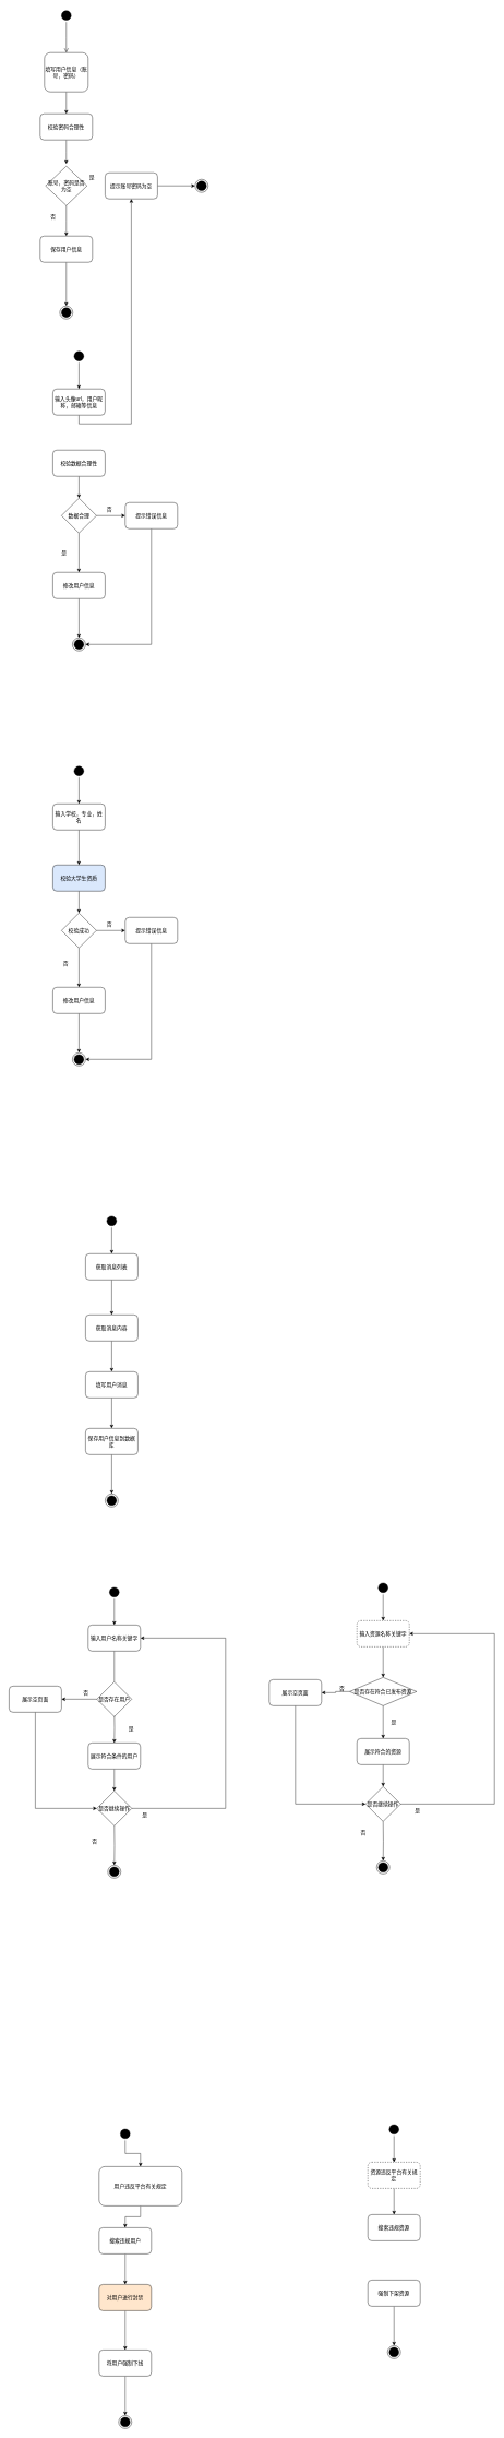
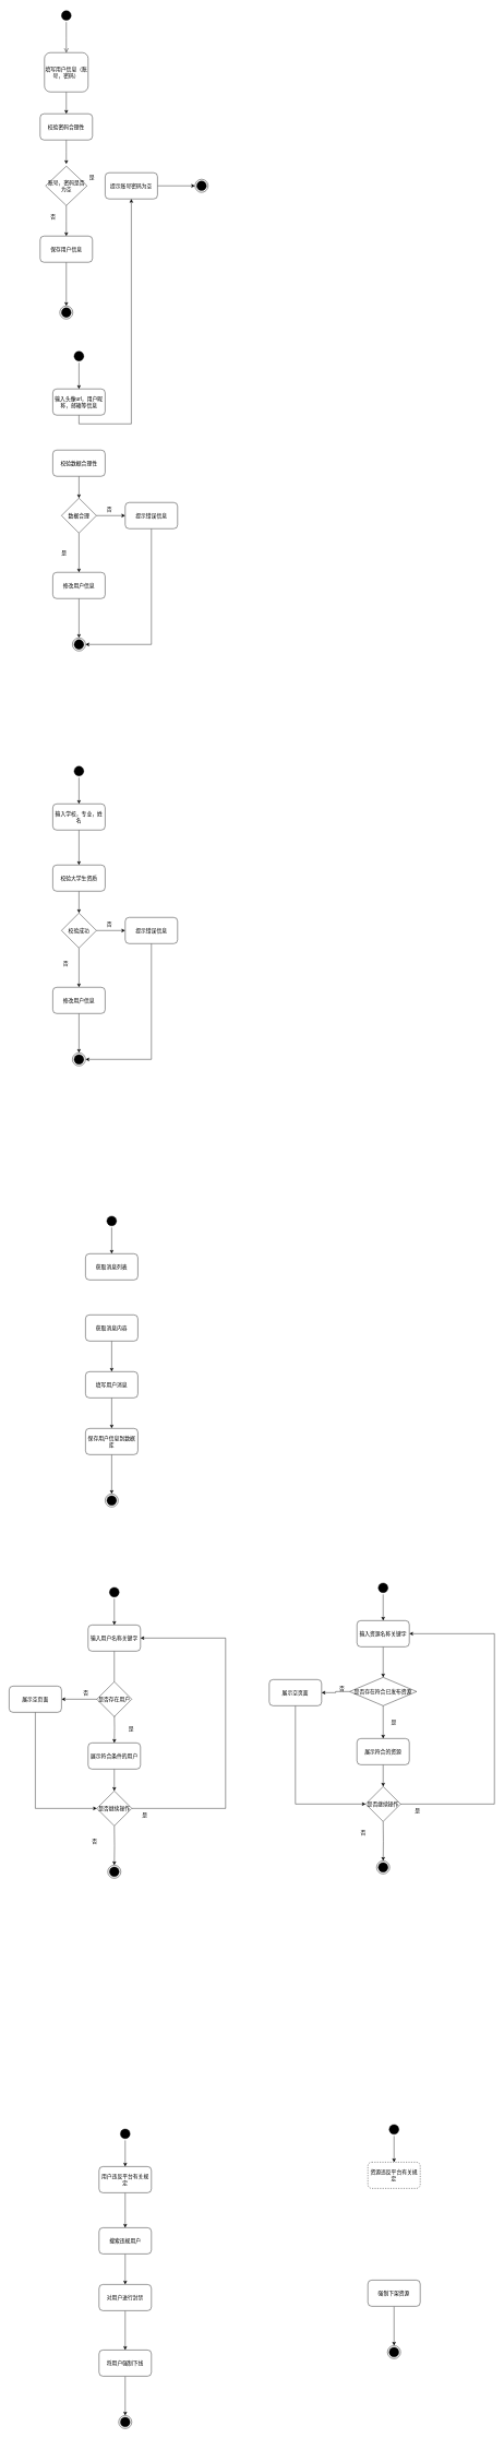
- <mxCell id="37" value="校验大学生资质" style="rounded=1;whiteSpace=wrap;html=1;fillColor=#dae8fc;" vertex="1" parent="1"><mxGeometry x="120" y="1980" width="120" height="60" as="geometry" /></mxCell>
+ <mxCell id="37" value="校验大学生资质" style="rounded=1;whiteSpace=wrap;html=1;" vertex="1" parent="1"><mxGeometry x="120" y="1980" width="120" height="60" as="geometry" /></mxCell>
- <mxCell id="50" style="edgeStyle=orthogonalEdgeStyle;rounded=0;orthogonalLoop=1;jettySize=auto;html=1;exitX=0.5;exitY=1;exitDx=0;exitDy=0;" edge="1" parent="1" source="51" target="55"><mxGeometry relative="1" as="geometry" /></mxCell>
- <mxCell id="92" value="输入资源名称关键字" style="rounded=1;whiteSpace=wrap;html=1;dashed=1;" vertex="1" parent="1"><mxGeometry x="817" y="3710" width="120" height="60" as="geometry" /></mxCell>
+ <mxCell id="92" value="输入资源名称关键字" style="rounded=1;whiteSpace=wrap;html=1;" vertex="1" parent="1"><mxGeometry x="817" y="3710" width="120" height="60" as="geometry" /></mxCell>
- <mxCell id="81" value="用户违反平台有关规定" style="rounded=1;whiteSpace=wrap;html=1;" vertex="1" parent="1"><mxGeometry x="226" y="4960" width="190" height="90" as="geometry" /></mxCell>
+ <mxCell id="81" value="用户违反平台有关规定" style="rounded=1;whiteSpace=wrap;html=1;" vertex="1" parent="1"><mxGeometry x="226" y="4960" width="120" height="60" as="geometry" /></mxCell>
- <mxCell id="110" style="edgeStyle=orthogonalEdgeStyle;rounded=0;orthogonalLoop=1;jettySize=auto;html=1;exitX=0.5;exitY=1;exitDx=0;exitDy=0;" edge="1" parent="1" source="111" target="114"><mxGeometry relative="1" as="geometry" /></mxCell>
- <mxCell id="114" value="搜索违规资源" style="rounded=1;whiteSpace=wrap;html=1;" vertex="1" parent="1"><mxGeometry x="842" y="5070" width="120" height="60" as="geometry" /></mxCell>
- <mxCell id="90" value="对用户进行封禁" style="rounded=1;whiteSpace=wrap;html=1;fillColor=#ffe6cc;" vertex="1" parent="1"><mxGeometry x="226" y="5230" width="120" height="60" as="geometry" /></mxCell>
+ <mxCell id="90" value="对用户进行封禁" style="rounded=1;whiteSpace=wrap;html=1;" vertex="1" parent="1"><mxGeometry x="226" y="5230" width="120" height="60" as="geometry" /></mxCell>
